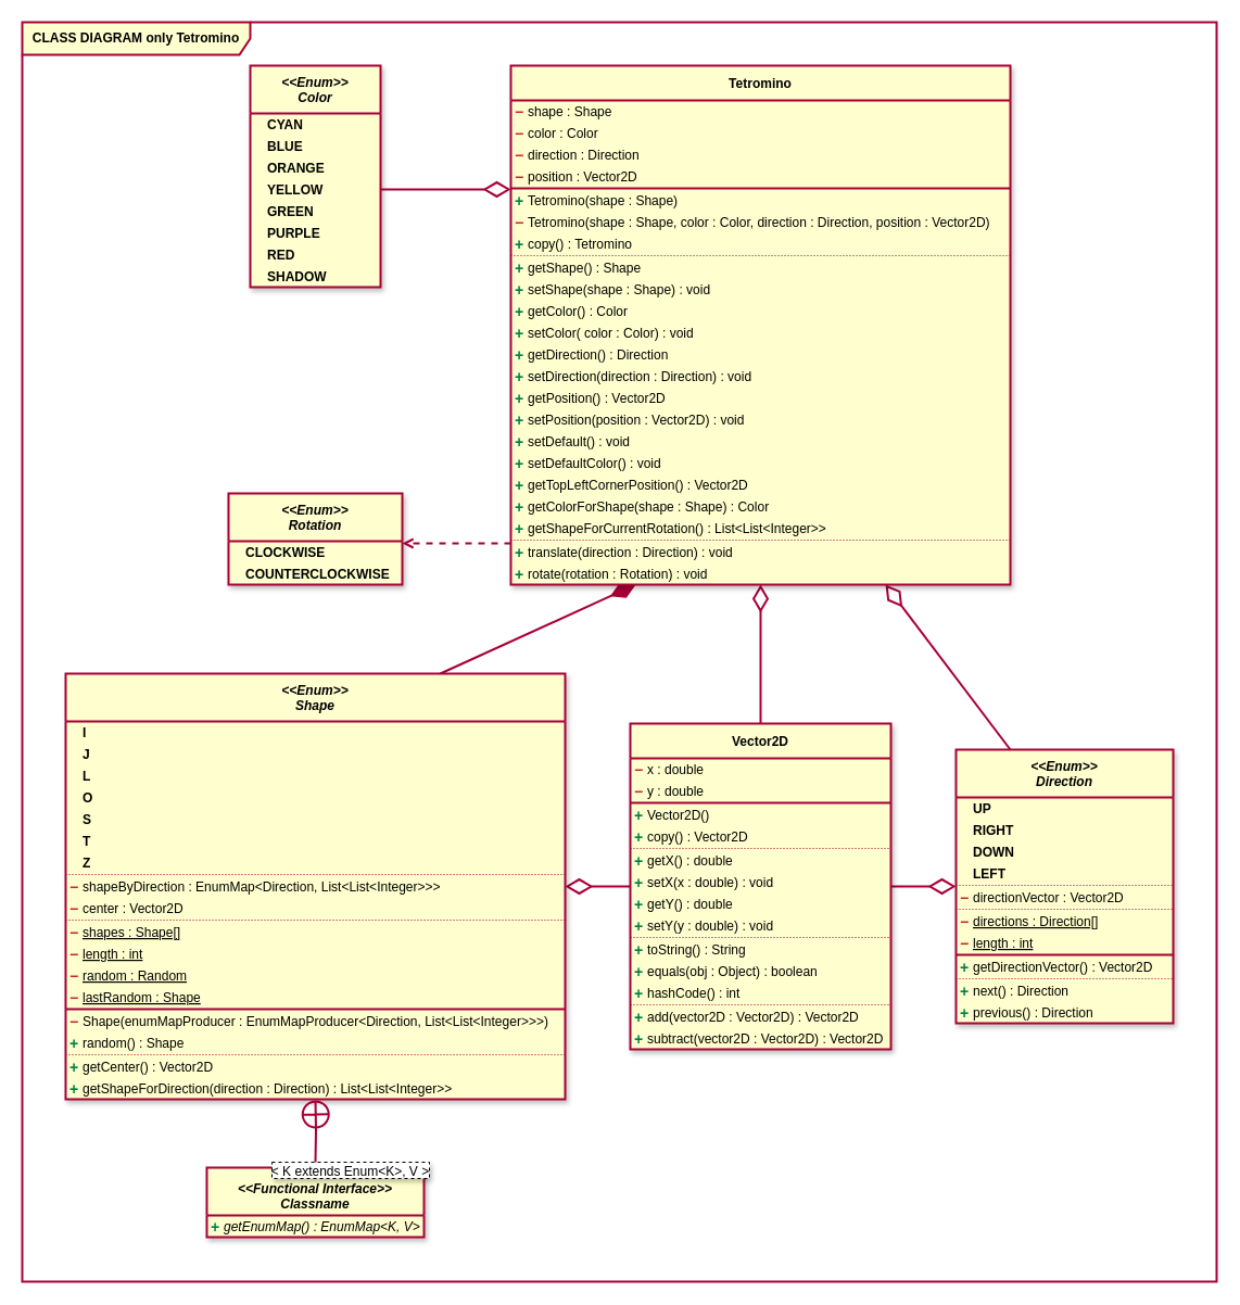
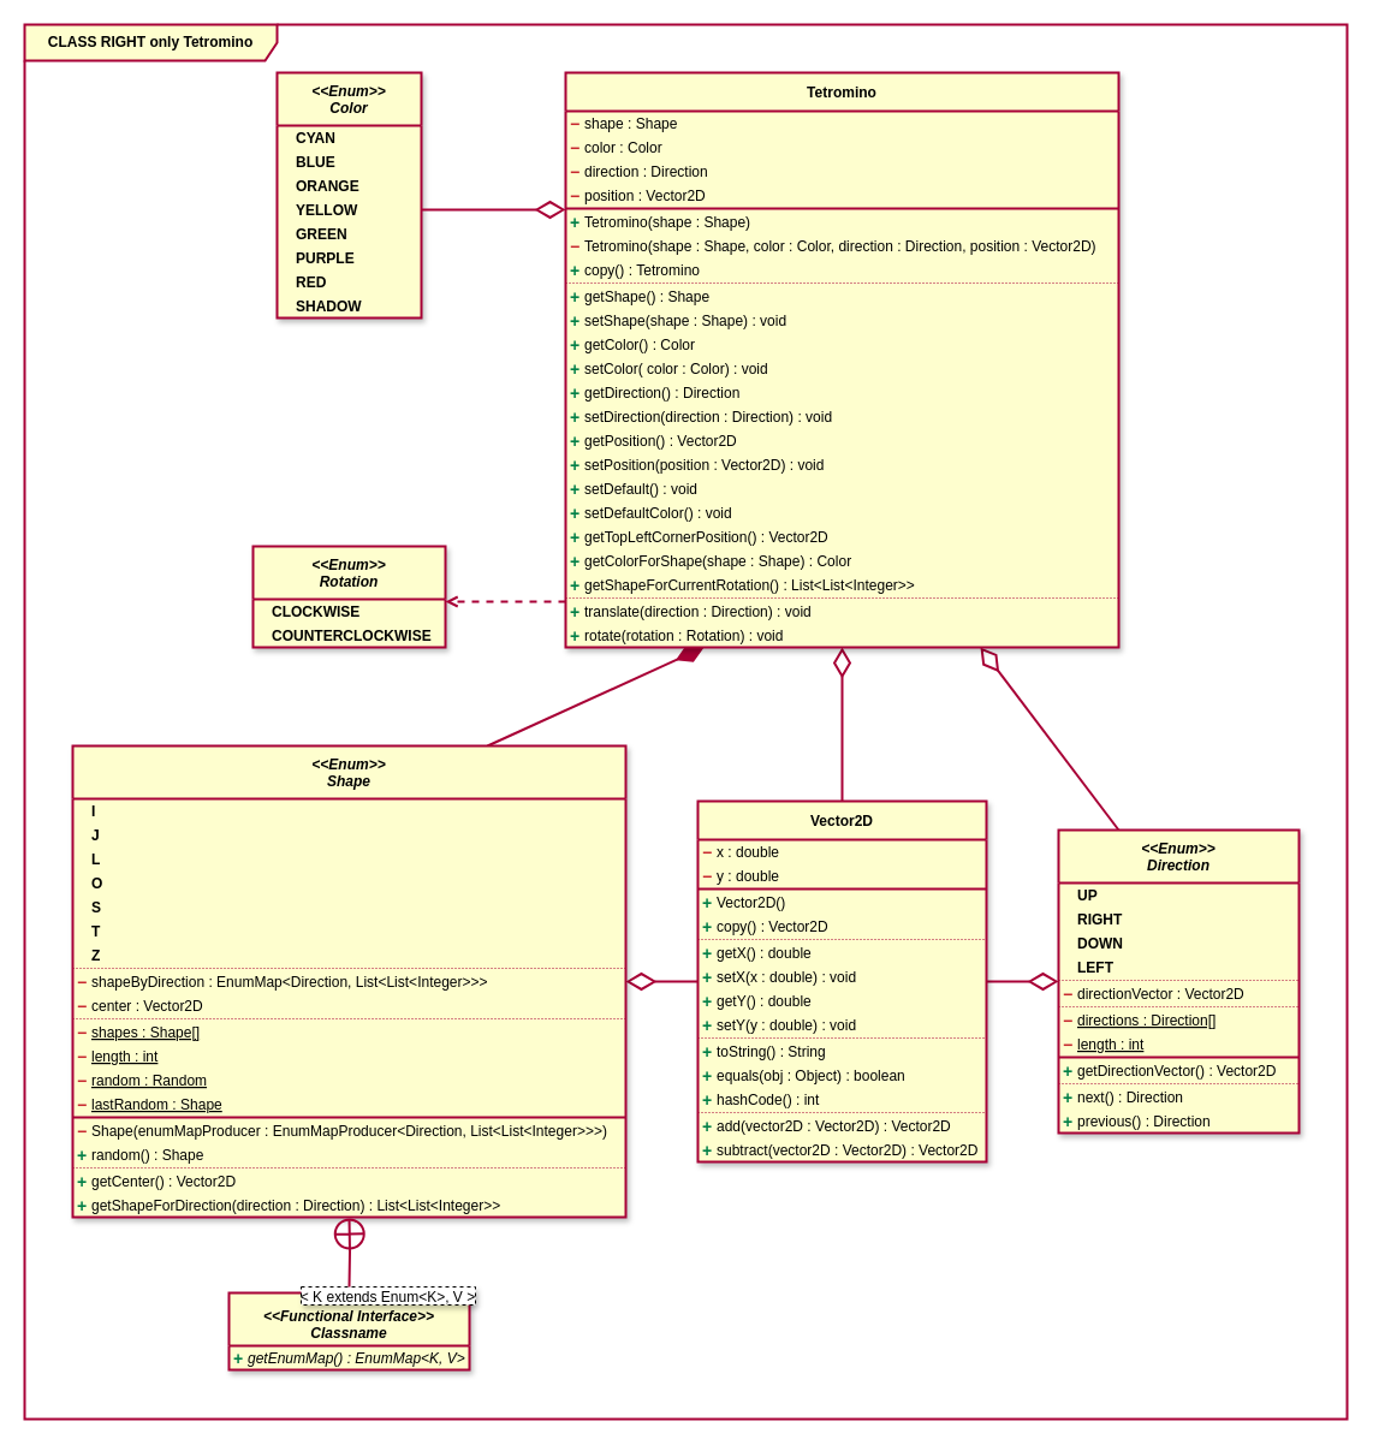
- <mxCell id="180" value="&lt;b&gt;CLASS DIAGRAM only Tetromino&lt;/b&gt;" style="shape=umlFrame;whiteSpace=wrap;html=1;strokeWidth=2;strokeColor=#A80036;fillColor=#FEFECE;width=210;height=30;" vertex="1" parent="1"><mxGeometry x="20" y="20" width="1100" height="1160" as="geometry" /></mxCell>
+ <mxCell id="180" value="&lt;b&gt;CLASS RIGHT only Tetromino&lt;/b&gt;" style="shape=umlFrame;whiteSpace=wrap;html=1;strokeWidth=2;strokeColor=#A80036;fillColor=#FEFECE;width=210;height=30;" vertex="1" parent="1"><mxGeometry x="20" y="20" width="1100" height="1160" as="geometry" /></mxCell>
